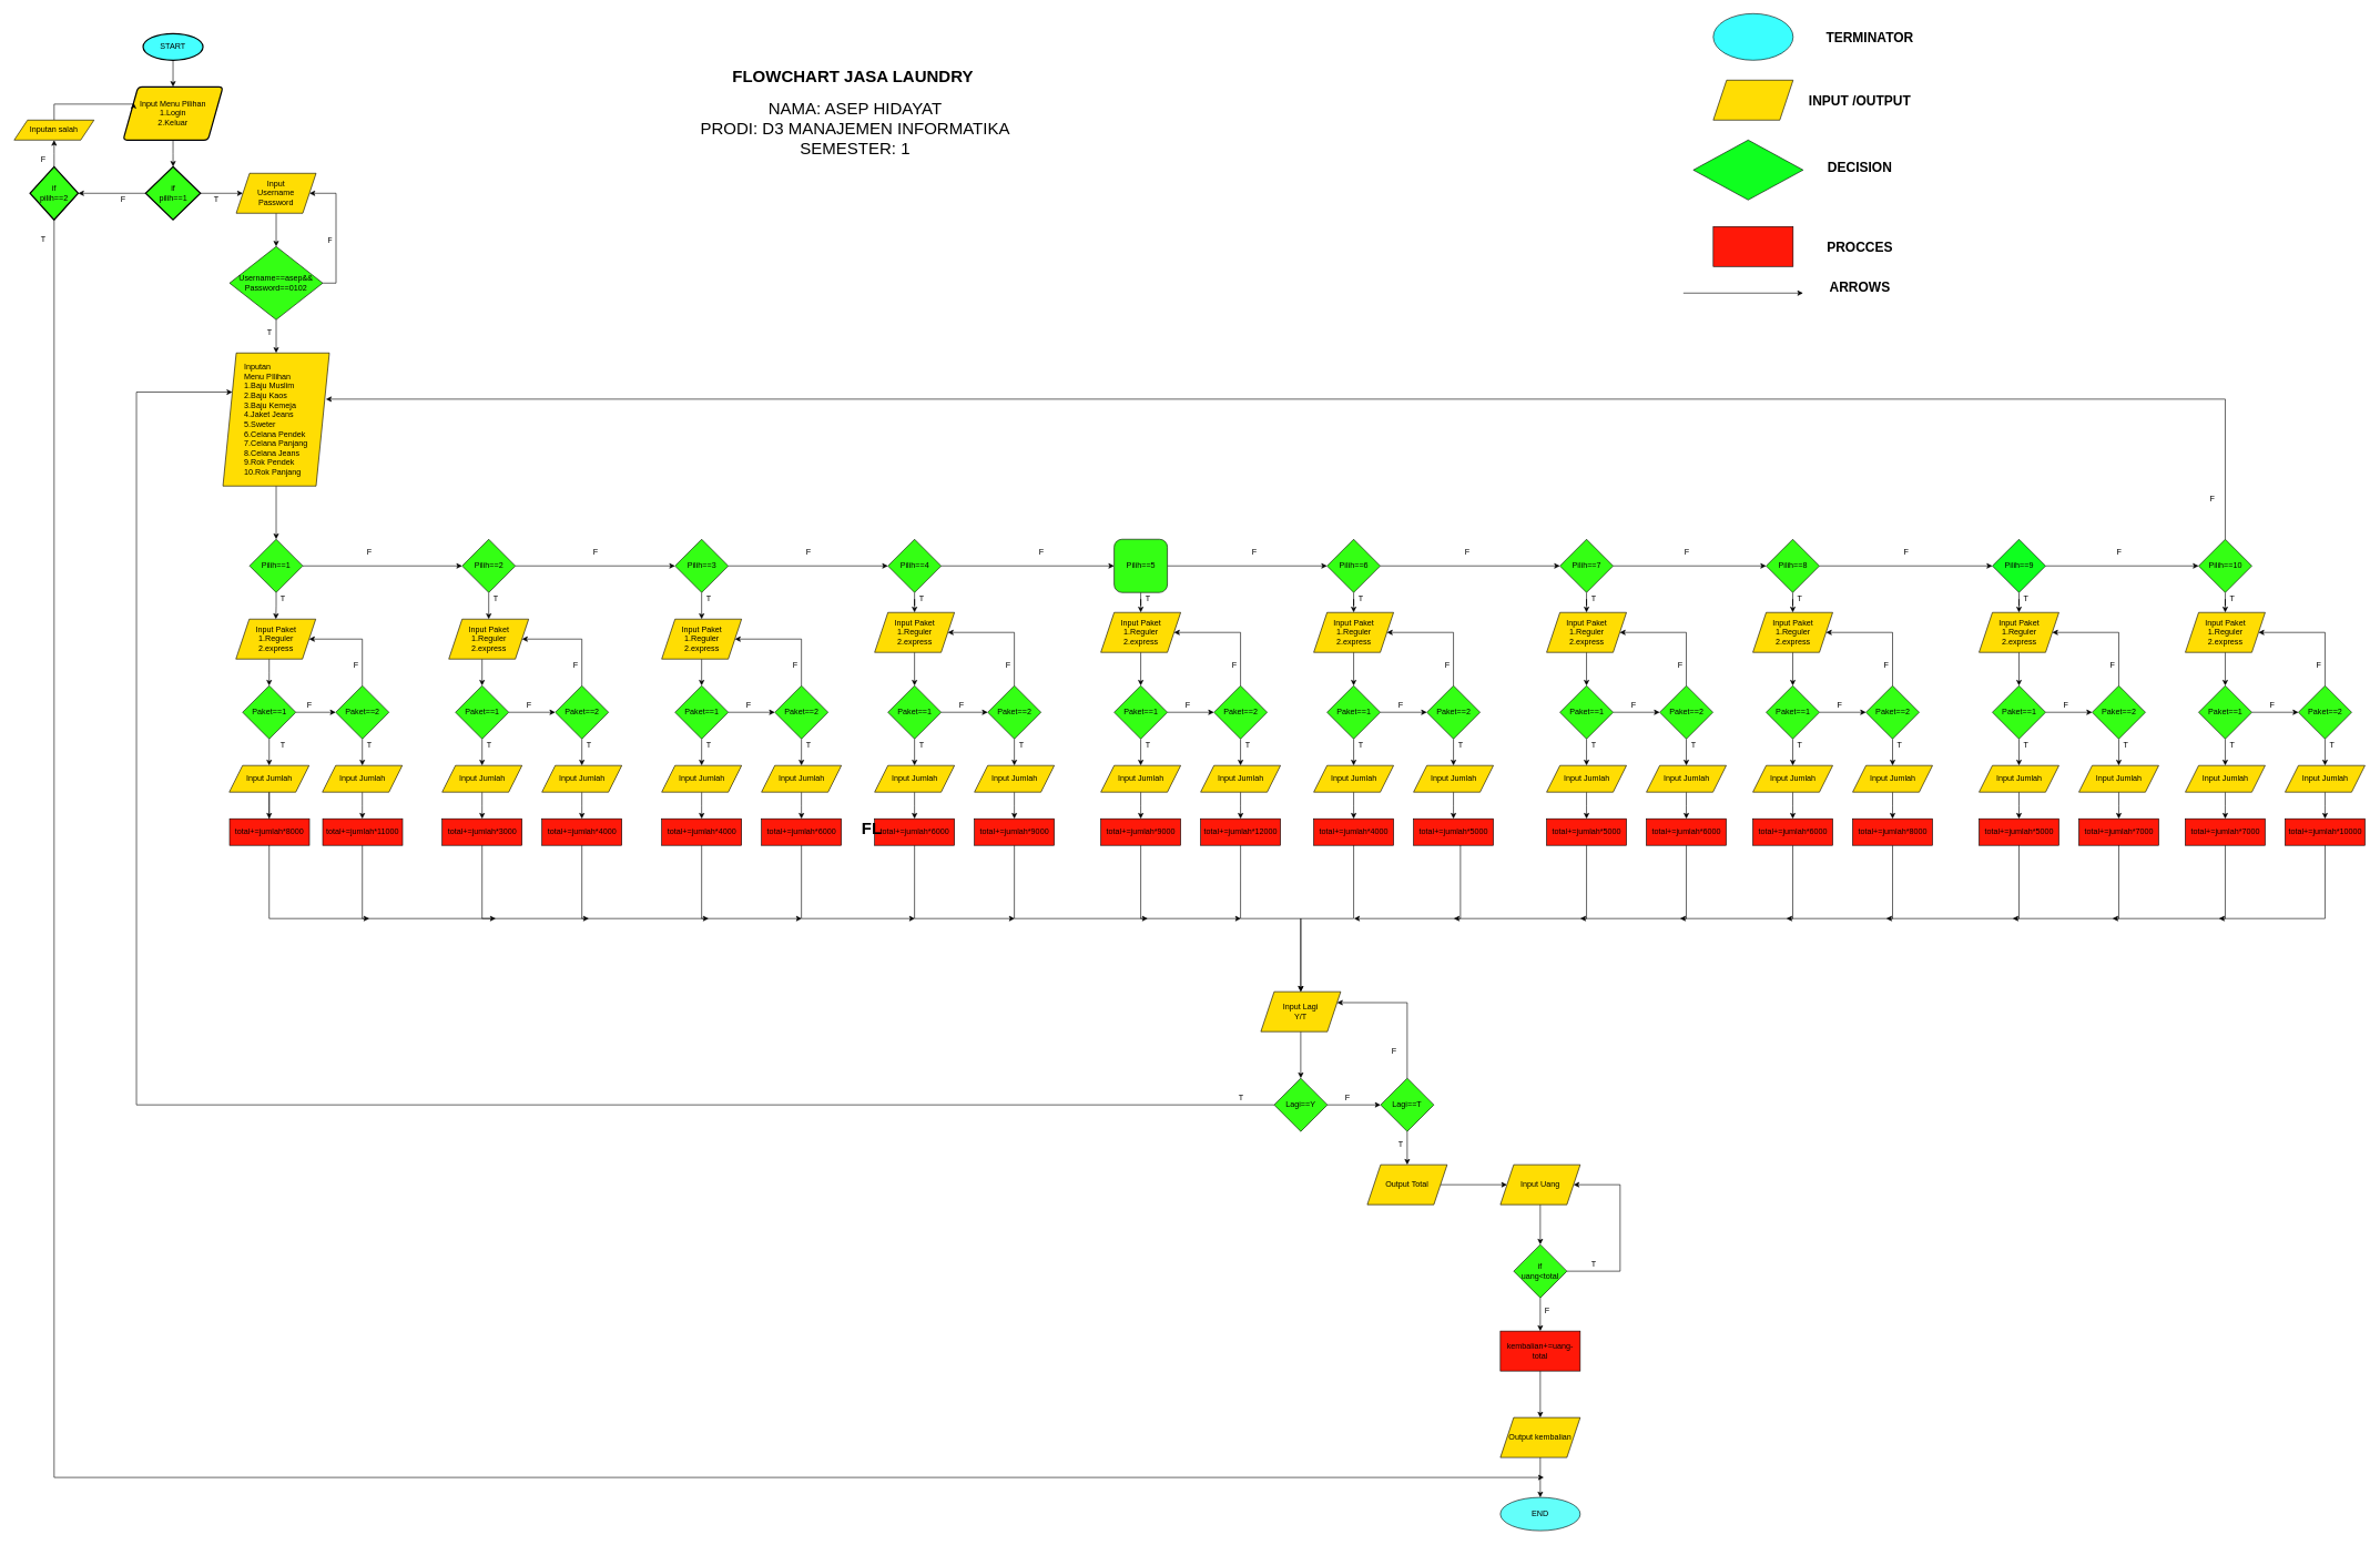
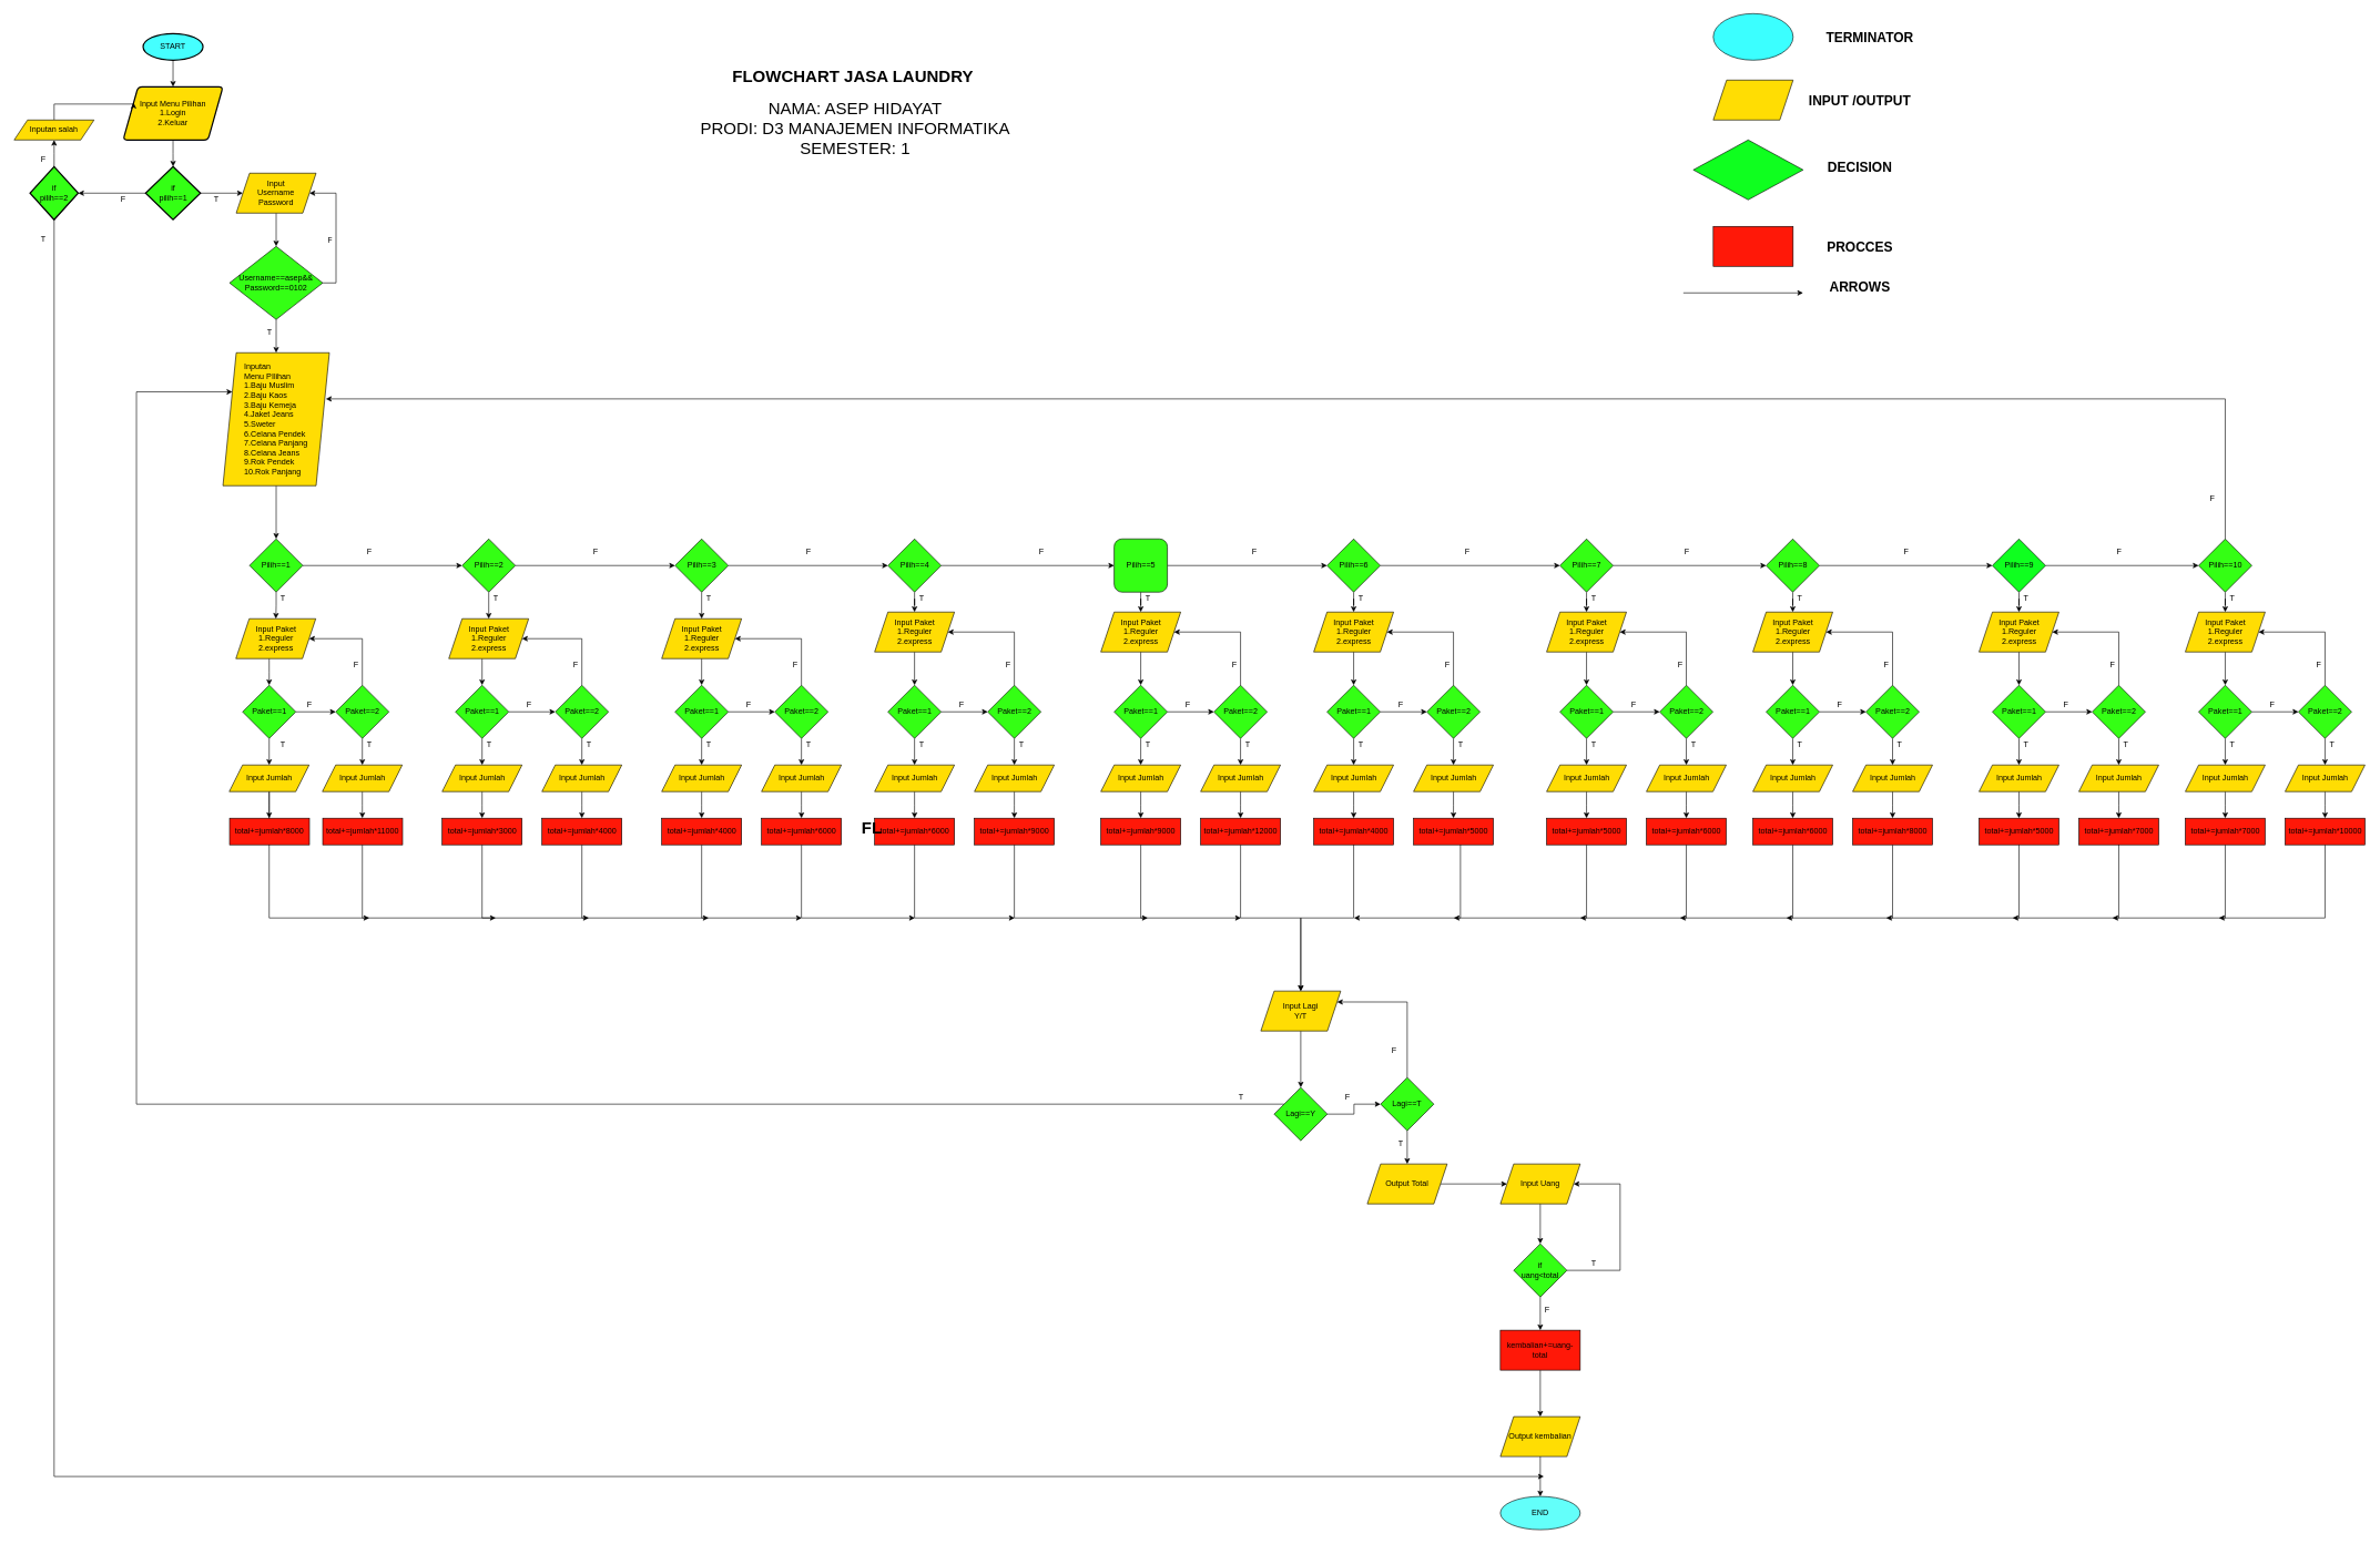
- <mxCell id="275" value="Lagi==Y" style="rhombus;whiteSpace=wrap;html=1;fillColor=#34FF14;" vertex="1" parent="1"><mxGeometry x="1914" y="1620" width="80" height="80" as="geometry" /></mxCell>
+ <mxCell id="275" value="Lagi==Y" style="rhombus;whiteSpace=wrap;html=1;fillColor=#34FF14;" vertex="1" parent="1"><mxGeometry x="1914" y="1635" width="80" height="80" as="geometry" /></mxCell>
